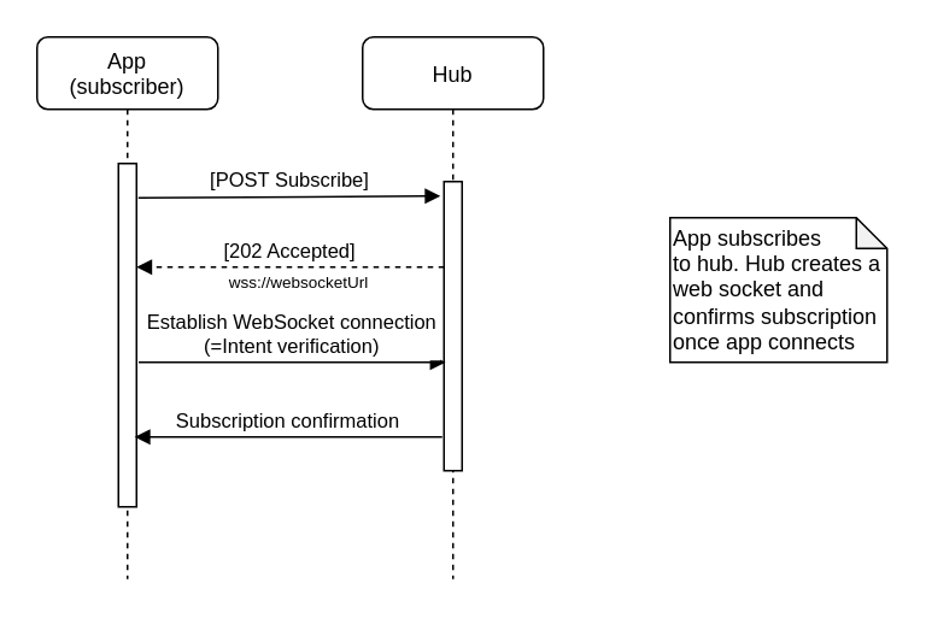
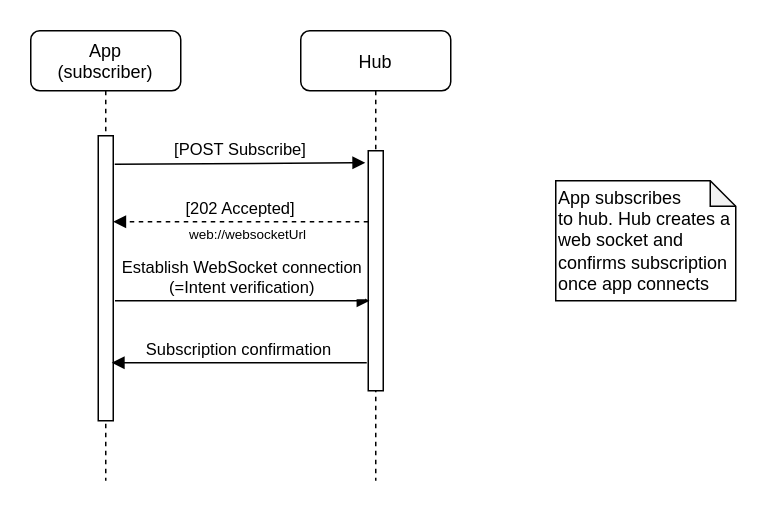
- <mxCell id="9" value="&lt;font style=&quot;font-size: 9px&quot;&gt;wss://websocketUrl&lt;/font&gt;" style="text;html=1;strokeColor=none;fillColor=none;align=center;verticalAlign=middle;whiteSpace=wrap;rounded=0;fontSize=10;" parent="1" vertex="1"><mxGeometry x="70" y="145" width="190" height="20" as="geometry" /></mxCell>
+ <mxCell id="9" value="&lt;font style=&quot;font-size: 9px&quot;&gt;web://websocketUrl&lt;/font&gt;" style="text;html=1;strokeColor=none;fillColor=none;align=center;verticalAlign=middle;whiteSpace=wrap;rounded=0;fontSize=10;" parent="1" vertex="1"><mxGeometry x="70" y="145" width="190" height="20" as="geometry" /></mxCell>
